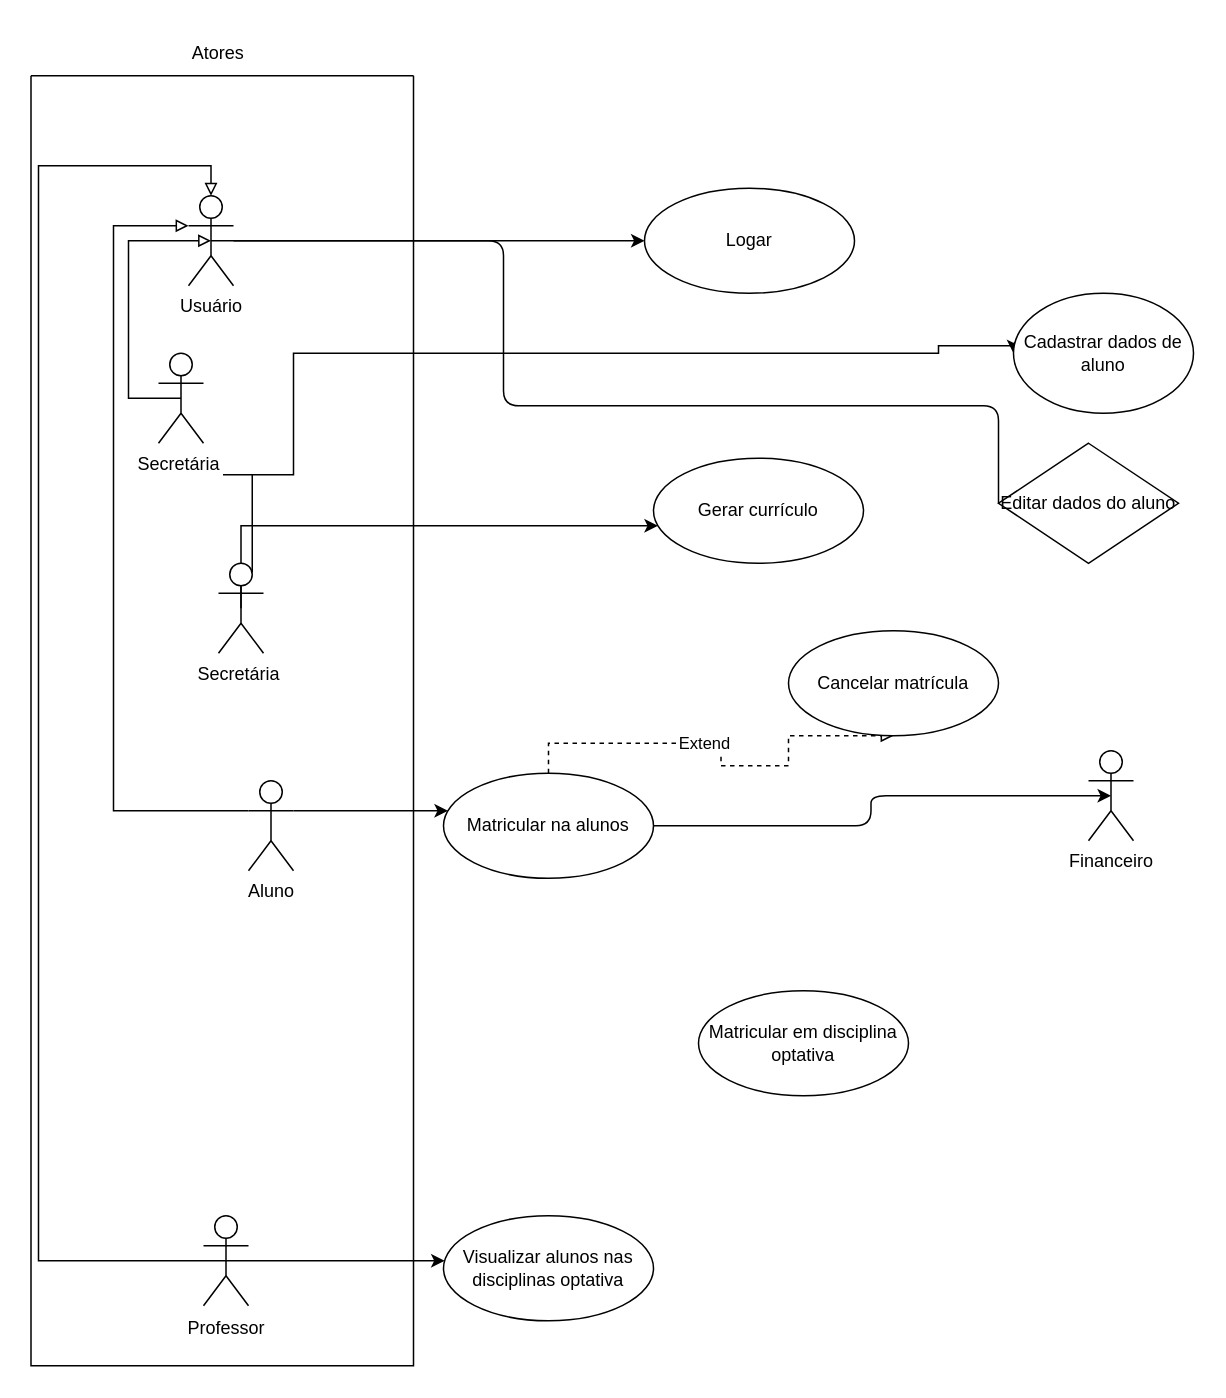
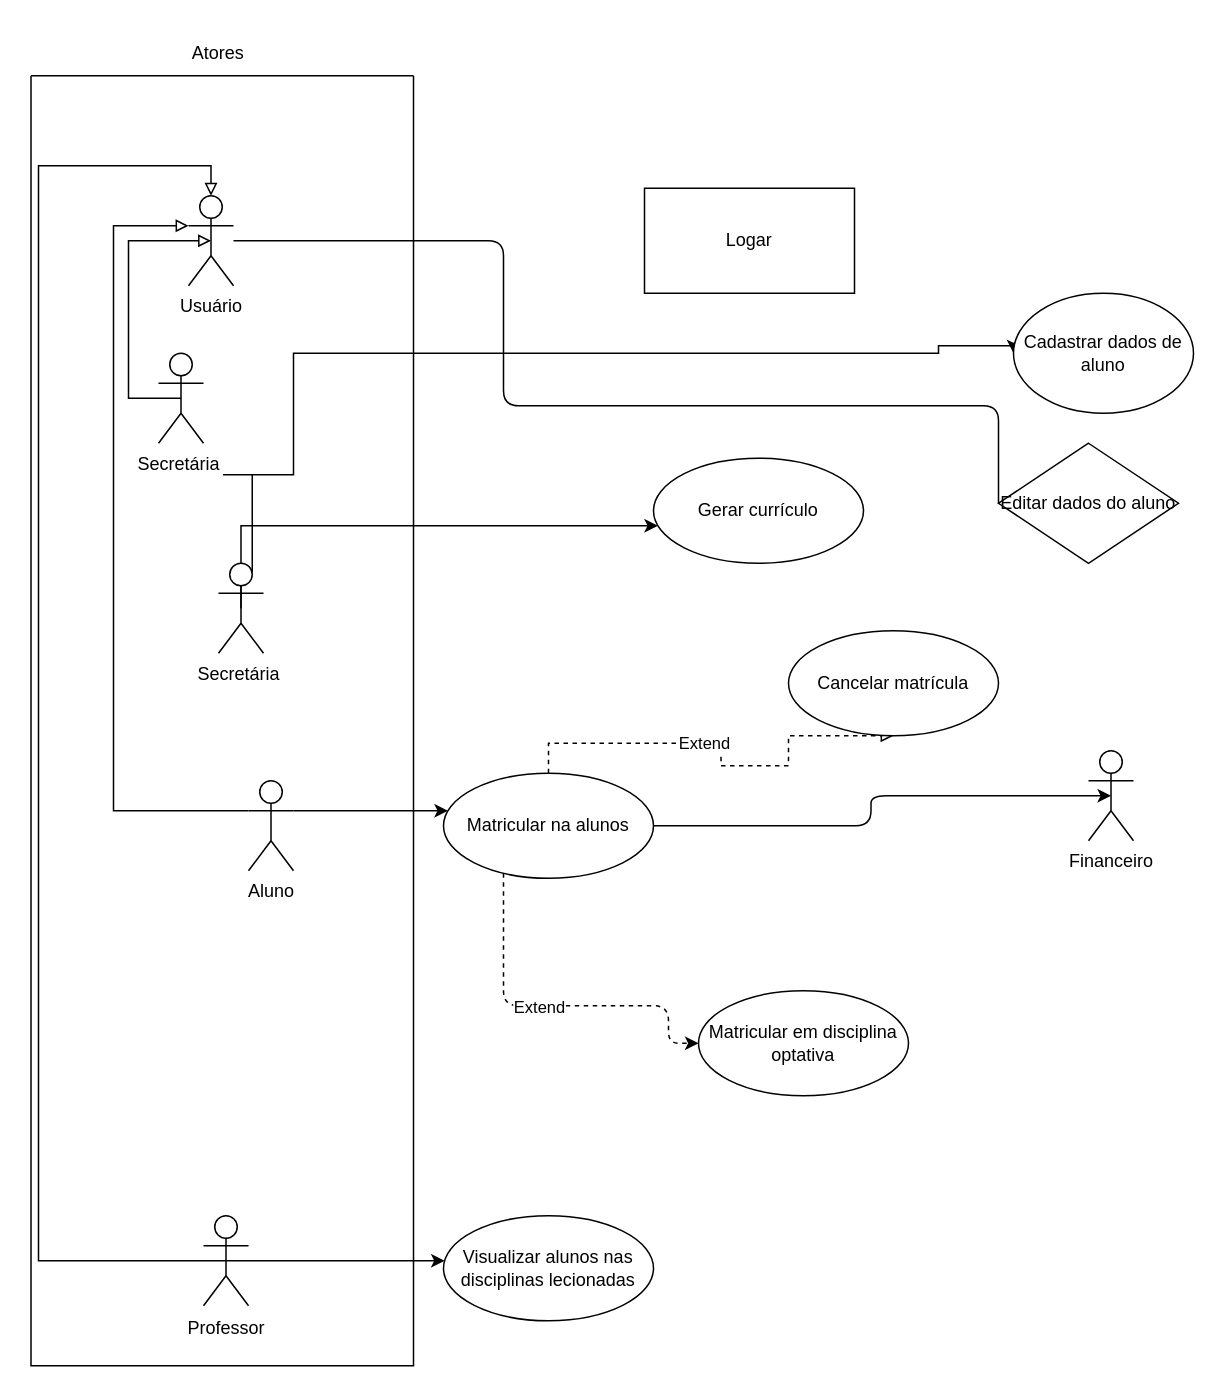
- <mxCell id="24" style="edgeStyle=orthogonalEdgeStyle;rounded=0;orthogonalLoop=1;jettySize=auto;html=1;exitX=0.5;exitY=0.5;exitDx=0;exitDy=0;exitPerimeter=0;" parent="1" source="26" target="27" edge="1"><mxGeometry relative="1" as="geometry" /></mxCell>
- <mxCell id="27" value="Logar" style="ellipse;whiteSpace=wrap;html=1;" parent="1" vertex="1"><mxGeometry x="429" y="125" width="140" height="70" as="geometry" /></mxCell>
+ <mxCell id="27" value="Logar" style="whiteSpace=wrap;html=1;rounded=0;" parent="1" vertex="1"><mxGeometry x="429" y="125" width="140" height="70" as="geometry" /></mxCell>
+ <mxCell id="12" style="edgeStyle=orthogonalEdgeStyle;rounded=1;orthogonalLoop=1;jettySize=auto;html=1;entryX=0;entryY=0.5;entryDx=0;entryDy=0;dashed=1;" parent="1" source="15" target="18" edge="1"><mxGeometry relative="1" as="geometry"><Array as="points"><mxPoint x="335" y="670" /><mxPoint x="445" y="670" /><mxPoint x="445" y="695" /></Array></mxGeometry></mxCell>
+ <mxCell id="13" value="Extend" style="edgeLabel;html=1;align=center;verticalAlign=middle;resizable=0;points=[];" parent="12" vertex="1" connectable="0"><mxGeometry x="-0.076" y="1" relative="1" as="geometry"><mxPoint y="1" as="offset" /></mxGeometry></mxCell>
- <mxCell id="23" value="Visualizar alunos nas disciplinas optativa" style="ellipse;whiteSpace=wrap;html=1;" parent="1" vertex="1"><mxGeometry x="295" y="810" width="140" height="70" as="geometry" /></mxCell>
+ <mxCell id="23" value="Visualizar alunos nas disciplinas lecionadas" style="ellipse;whiteSpace=wrap;html=1;" parent="1" vertex="1"><mxGeometry x="295" y="810" width="140" height="70" as="geometry" /></mxCell>
